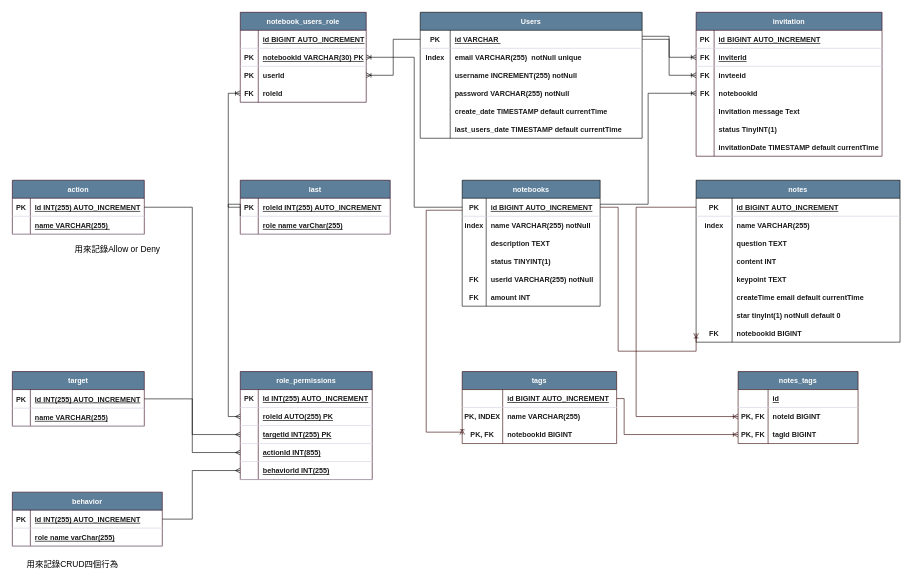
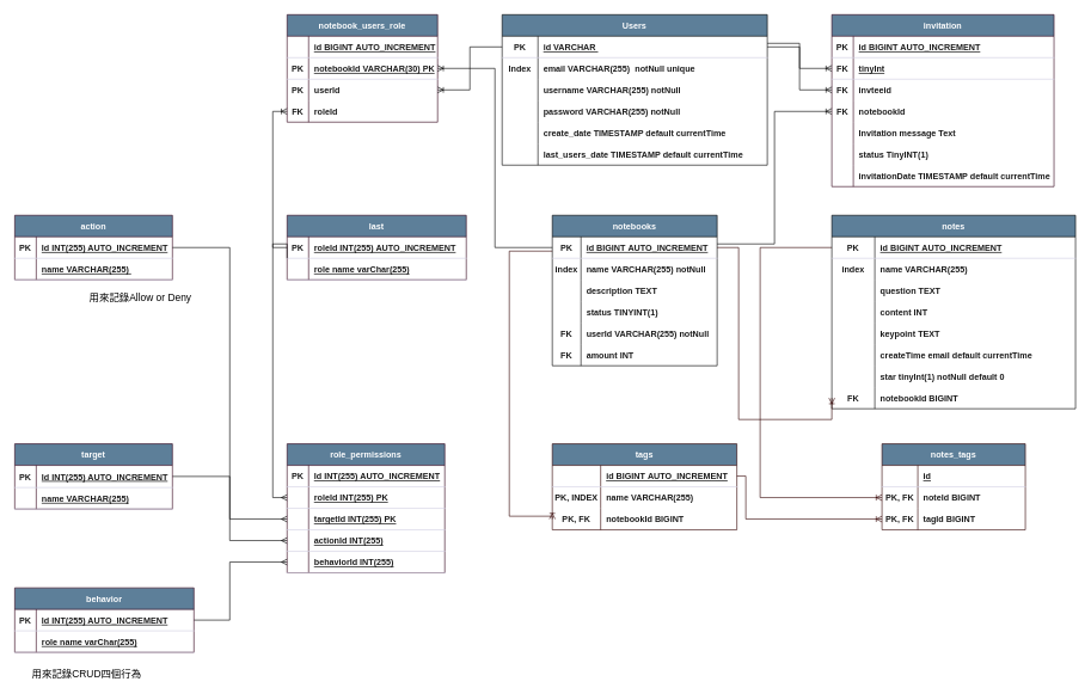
- <mxCell id="118" value="inviterId" style="shape=partialRectangle;connectable=0;fillColor=none;top=0;left=0;bottom=0;right=0;align=left;spacingLeft=6;fontStyle=5;overflow=hidden;labelBackgroundColor=none;strokeColor=#D0CEE2;fontColor=#1A1A1A;" parent="116" vertex="1"><mxGeometry x="30" width="280" height="30" as="geometry"><mxRectangle width="280" height="30" as="alternateBounds" /></mxGeometry></mxCell>
+ <mxCell id="118" value="tinyInt" style="shape=partialRectangle;connectable=0;fillColor=none;top=0;left=0;bottom=0;right=0;align=left;spacingLeft=6;fontStyle=5;overflow=hidden;labelBackgroundColor=none;strokeColor=#D0CEE2;fontColor=#1A1A1A;" parent="116" vertex="1"><mxGeometry x="30" width="280" height="30" as="geometry"><mxRectangle width="280" height="30" as="alternateBounds" /></mxGeometry></mxCell>
- <mxCell id="30" value="username INCREMENT(255) notNull" style="shape=partialRectangle;connectable=0;fillColor=none;top=0;left=0;bottom=0;right=0;align=left;spacingLeft=6;overflow=hidden;fontStyle=1;labelBackgroundColor=none;strokeColor=#D0CEE2;fontColor=#1A1A1A;" parent="28" vertex="1"><mxGeometry x="50" width="320" height="30" as="geometry"><mxRectangle width="320" height="30" as="alternateBounds" /></mxGeometry></mxCell>
+ <mxCell id="30" value="username VARCHAR(255) notNull" style="shape=partialRectangle;connectable=0;fillColor=none;top=0;left=0;bottom=0;right=0;align=left;spacingLeft=6;overflow=hidden;fontStyle=1;labelBackgroundColor=none;strokeColor=#D0CEE2;fontColor=#1A1A1A;" parent="28" vertex="1"><mxGeometry x="50" width="320" height="30" as="geometry"><mxRectangle width="320" height="30" as="alternateBounds" /></mxGeometry></mxCell>
- <mxCell id="143" value="roleId AUTO(255) PK" style="shape=partialRectangle;connectable=0;fillColor=none;top=0;left=0;bottom=0;right=0;align=left;spacingLeft=6;fontStyle=5;overflow=hidden;labelBackgroundColor=none;strokeColor=#D0CEE2;fontColor=#1A1A1A;" vertex="1" parent="141"><mxGeometry x="30" width="190" height="30" as="geometry"><mxRectangle width="190" height="30" as="alternateBounds" /></mxGeometry></mxCell>
+ <mxCell id="143" value="roleId INT(255) PK" style="shape=partialRectangle;connectable=0;fillColor=none;top=0;left=0;bottom=0;right=0;align=left;spacingLeft=6;fontStyle=5;overflow=hidden;labelBackgroundColor=none;strokeColor=#D0CEE2;fontColor=#1A1A1A;" vertex="1" parent="141"><mxGeometry x="30" width="190" height="30" as="geometry"><mxRectangle width="190" height="30" as="alternateBounds" /></mxGeometry></mxCell>
- <mxCell id="149" value="actionId INT(855)" style="shape=partialRectangle;connectable=0;fillColor=none;top=0;left=0;bottom=0;right=0;align=left;spacingLeft=6;fontStyle=5;overflow=hidden;labelBackgroundColor=none;strokeColor=#D0CEE2;fontColor=#1A1A1A;" vertex="1" parent="147"><mxGeometry x="30" width="190" height="30" as="geometry"><mxRectangle width="190" height="30" as="alternateBounds" /></mxGeometry></mxCell>
+ <mxCell id="149" value="actionId INT(255)" style="shape=partialRectangle;connectable=0;fillColor=none;top=0;left=0;bottom=0;right=0;align=left;spacingLeft=6;fontStyle=5;overflow=hidden;labelBackgroundColor=none;strokeColor=#D0CEE2;fontColor=#1A1A1A;" vertex="1" parent="147"><mxGeometry x="30" width="190" height="30" as="geometry"><mxRectangle width="190" height="30" as="alternateBounds" /></mxGeometry></mxCell>
